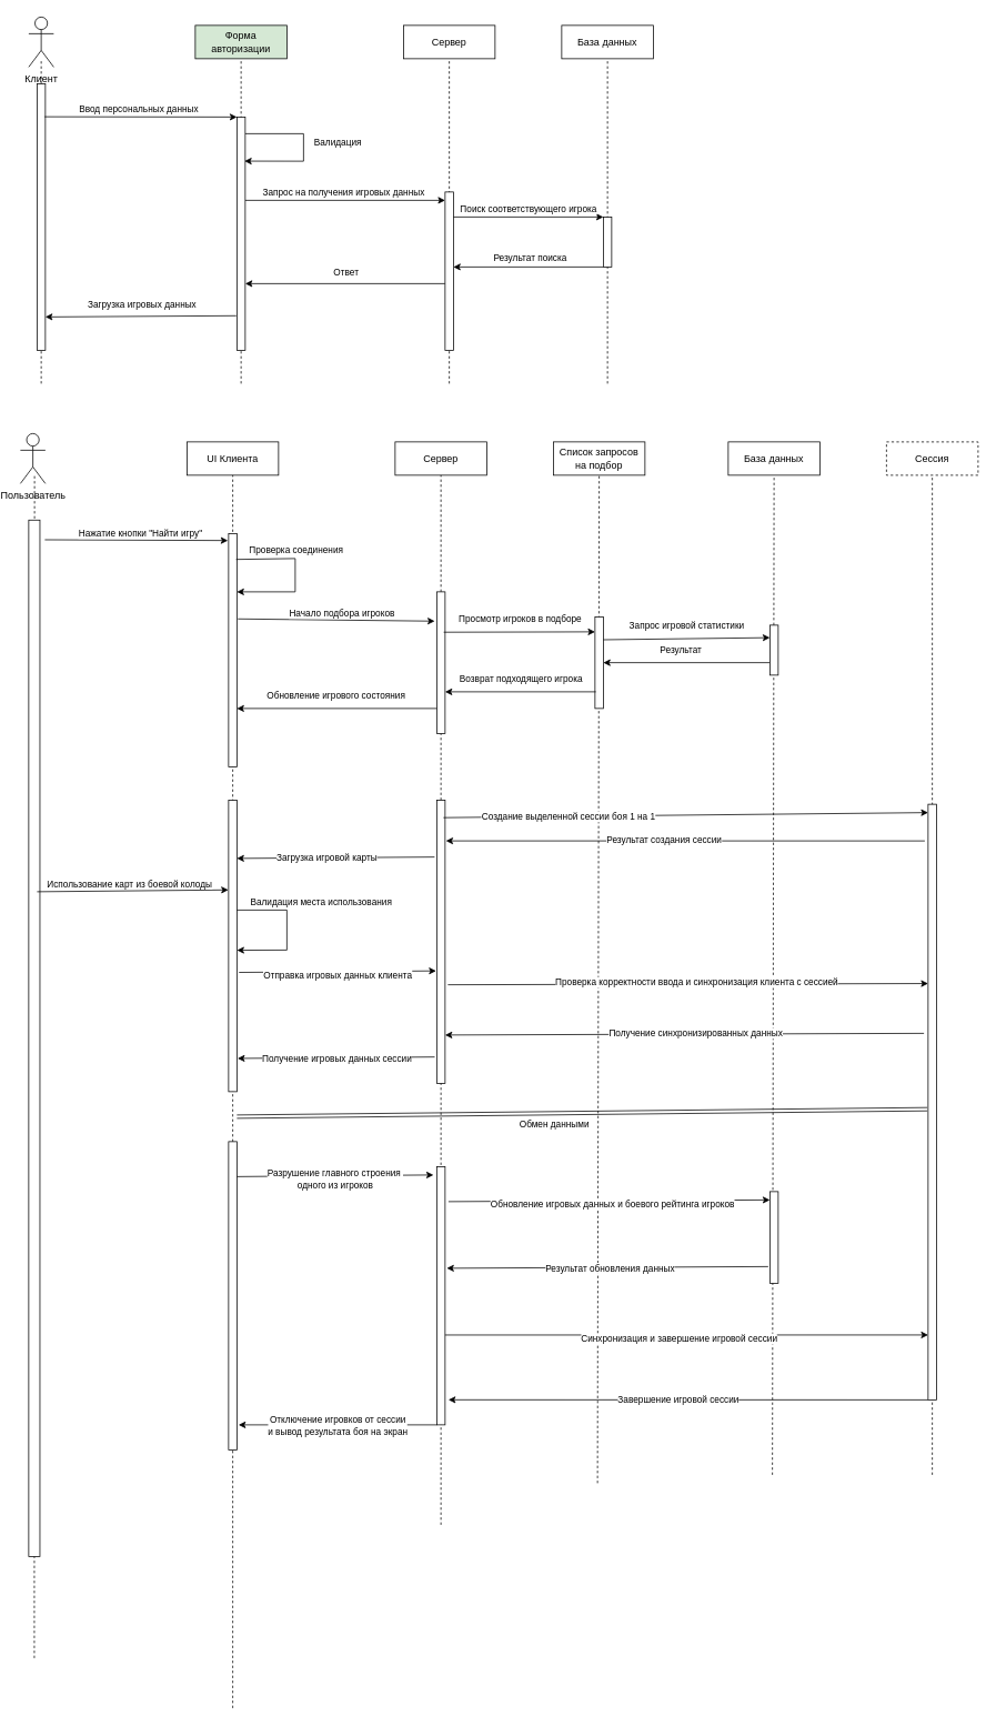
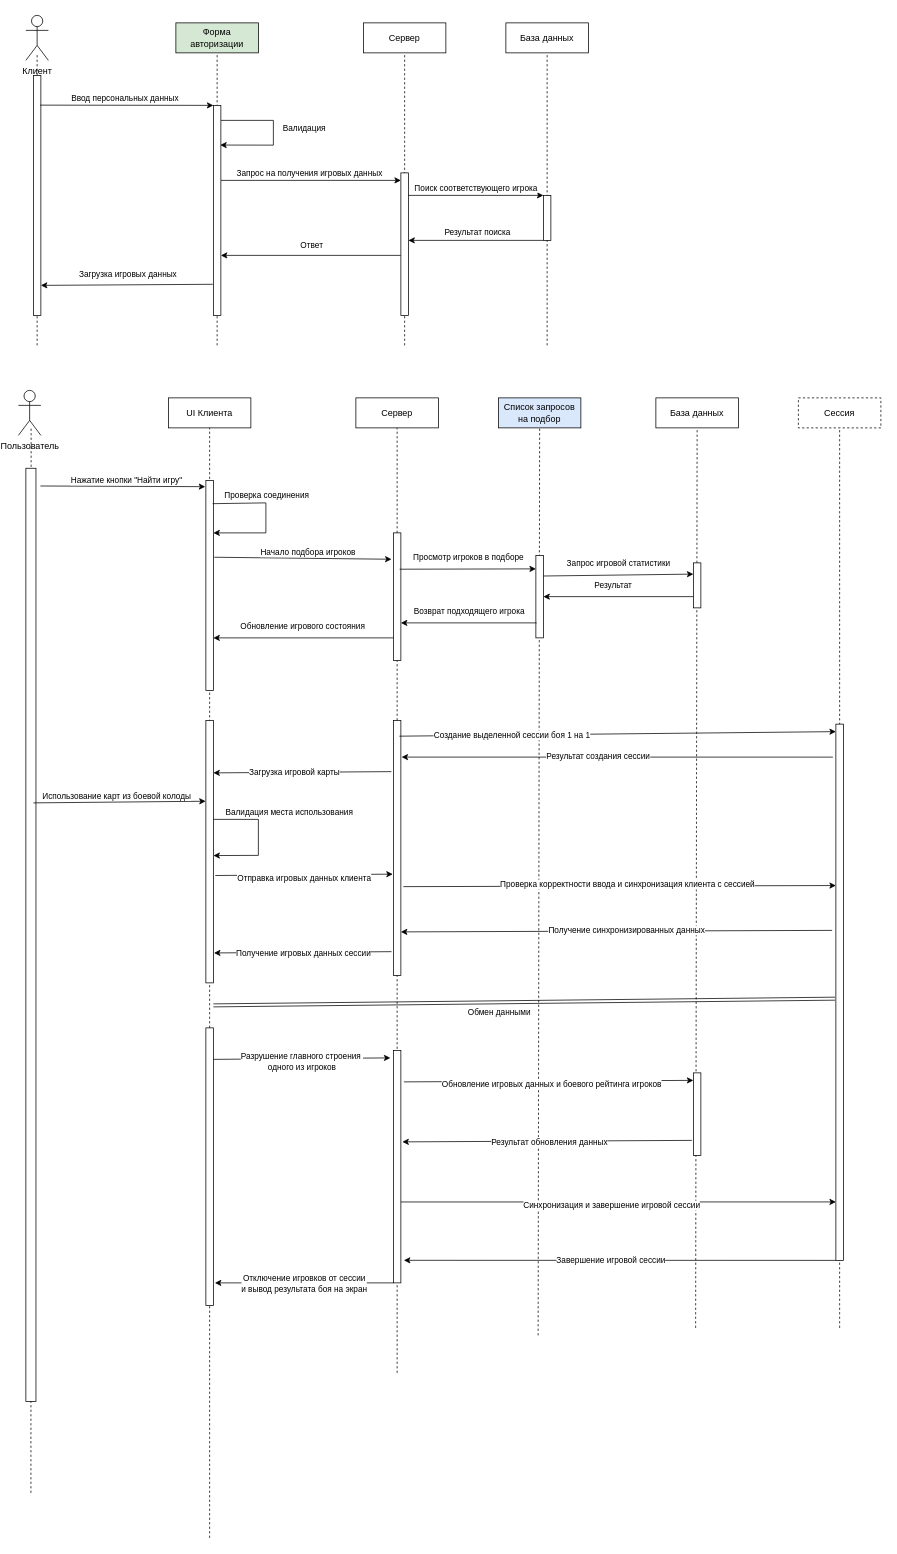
- <mxCell id="53" value="Список запросов на подбор" style="rounded=0;whiteSpace=wrap;html=1;" vertex="1" parent="52"><mxGeometry width="110" height="40" as="geometry" /></mxCell>
+ <mxCell id="53" value="Список запросов на подбор" style="rounded=0;whiteSpace=wrap;html=1;fillColor=#dae8fc;" vertex="1" parent="52"><mxGeometry width="110" height="40" as="geometry" /></mxCell>
